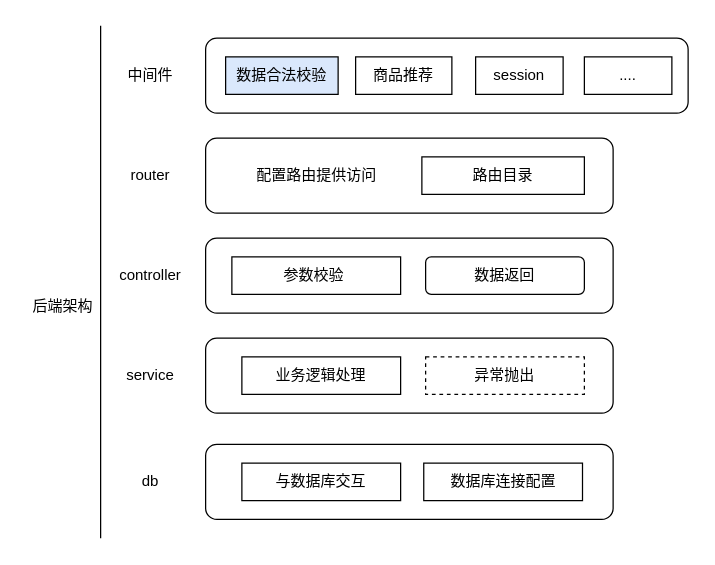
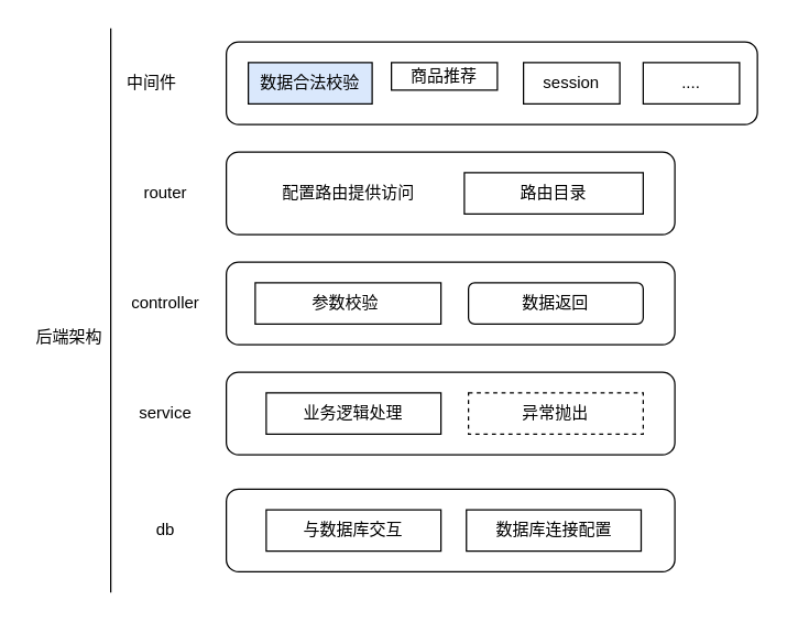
- <mxCell id="5" value="中间件" style="text;html=1;strokeColor=none;fillColor=none;align=center;verticalAlign=middle;whiteSpace=wrap;rounded=0;" parent="1" vertex="1"><mxGeometry x="90" y="45" width="60" height="30" as="geometry" /></mxCell>
+ <mxCell id="5" value="中间件" style="text;html=1;strokeColor=none;fillColor=none;align=center;verticalAlign=middle;whiteSpace=wrap;rounded=0;" parent="1" vertex="1"><mxGeometry x="80" y="45" width="60" height="30" as="geometry" /></mxCell>
- <mxCell id="15" value="商品推荐" style="rounded=0;whiteSpace=wrap;html=1;" vertex="1" parent="1"><mxGeometry x="284" y="45" width="77" height="30" as="geometry" /></mxCell>
+ <mxCell id="15" value="商品推荐" style="rounded=0;whiteSpace=wrap;html=1;" vertex="1" parent="1"><mxGeometry x="284" y="45" width="77" height="20" as="geometry" /></mxCell>
